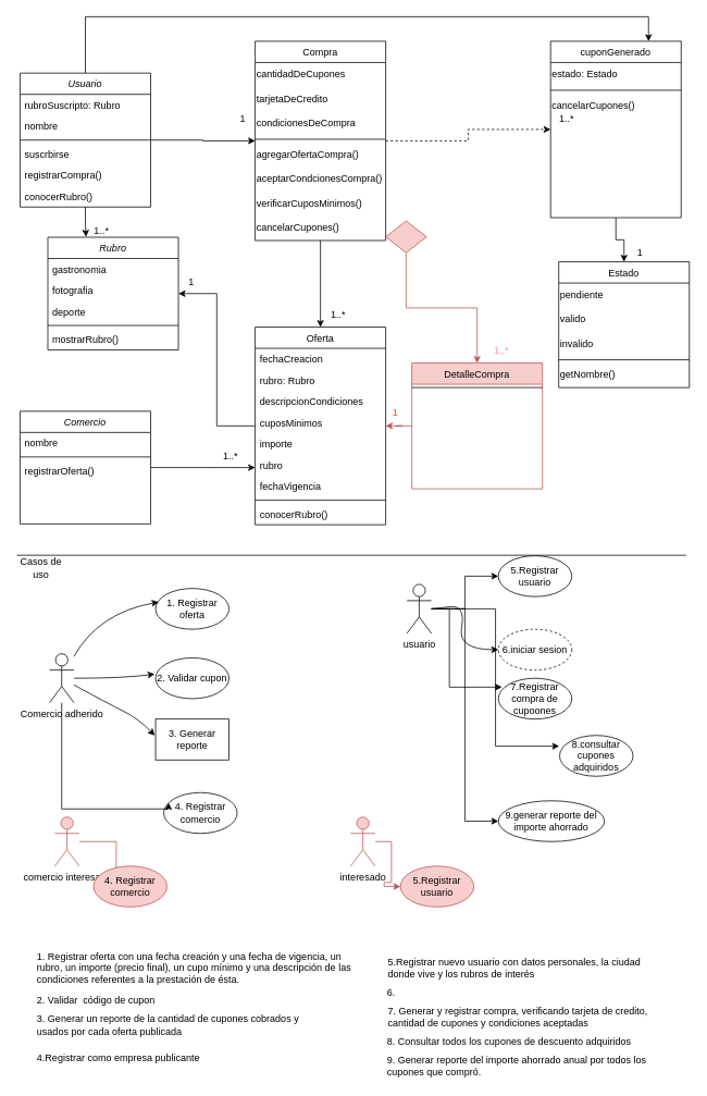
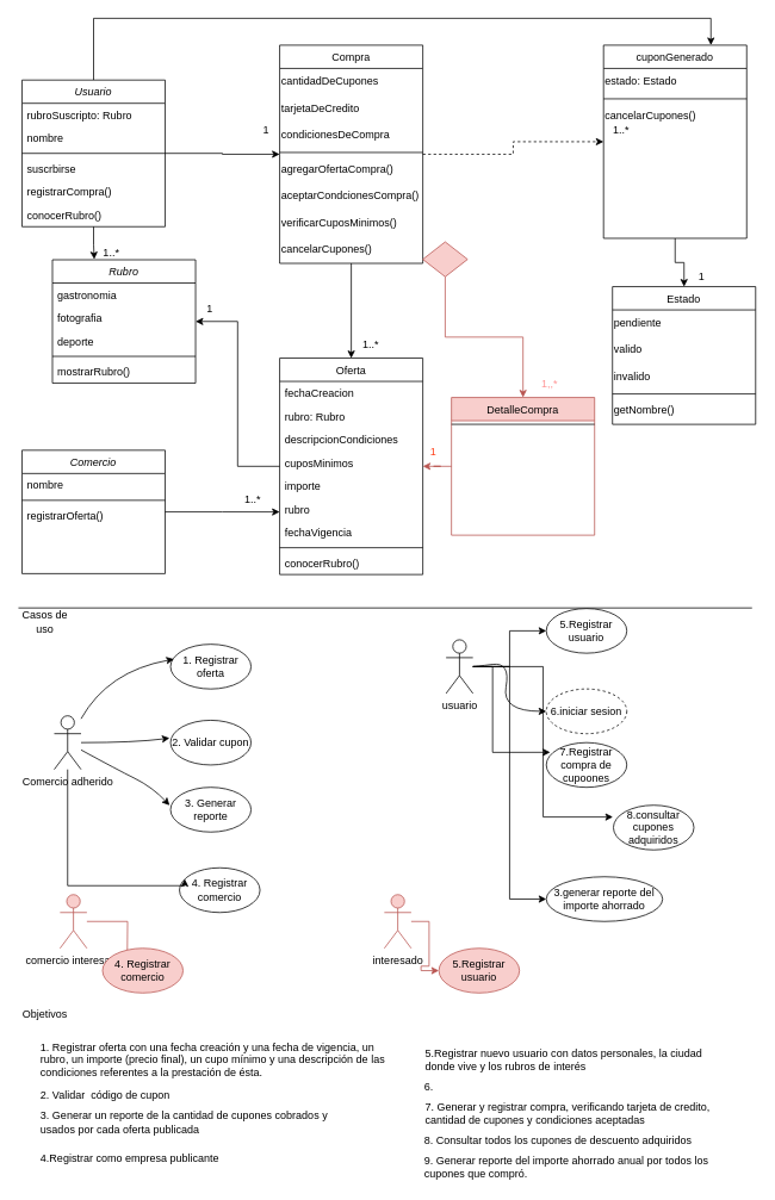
- <mxCell id="45" value="3. Generar reporte" style="whiteSpace=wrap;html=1;rounded=0;" parent="1" vertex="1"><mxGeometry x="190" y="880" width="90" height="50" as="geometry" /></mxCell>
+ <mxCell id="45" value="3. Generar reporte" style="ellipse;whiteSpace=wrap;html=1;" parent="1" vertex="1"><mxGeometry x="190" y="880" width="90" height="50" as="geometry" /></mxCell>
- <mxCell id="57" value="9.generar reporte del importe ahorrado" style="ellipse;whiteSpace=wrap;html=1;" parent="1" vertex="1"><mxGeometry x="610" y="980" width="130" height="50" as="geometry" /></mxCell>
+ <mxCell id="57" value="3.generar reporte del importe ahorrado" style="ellipse;whiteSpace=wrap;html=1;" parent="1" vertex="1"><mxGeometry x="610" y="980" width="130" height="50" as="geometry" /></mxCell>
+ <mxCell id="92" value="Objetivos" style="text;html=1;align=center;verticalAlign=middle;whiteSpace=wrap;rounded=0;" vertex="1" parent="1"><mxGeometry y="1119" width="60" height="30" as="geometry" x="20" /></mxCell>
